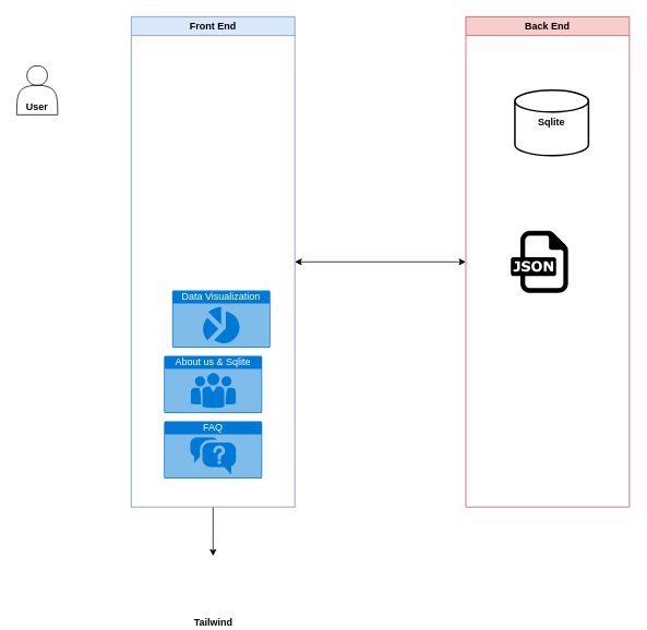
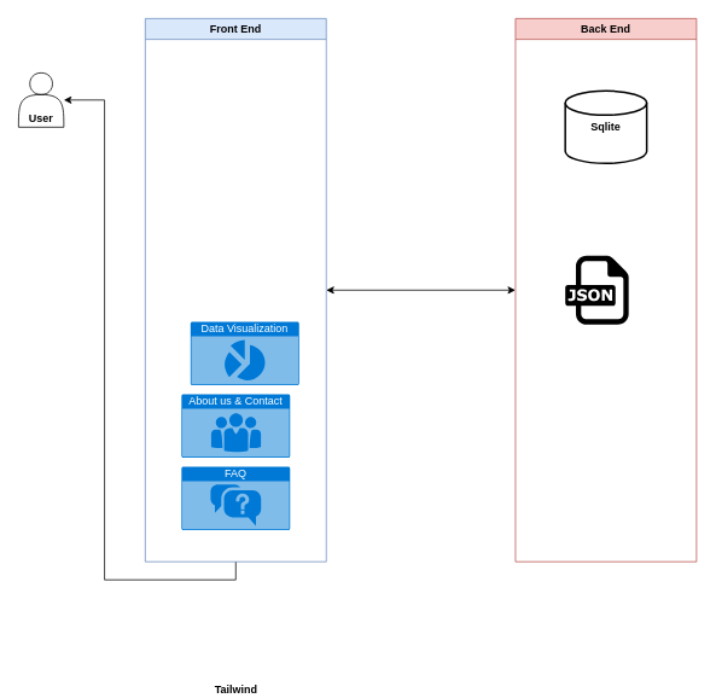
- <mxCell id="11" value="&lt;b&gt;Sqlite&lt;/b&gt;" style="strokeWidth=2;html=1;shape=mxgraph.flowchart.database;whiteSpace=wrap;" vertex="1" parent="10"><mxGeometry x="60" y="90" width="90" height="80" as="geometry" /></mxCell>
+ <mxCell id="11" value="&lt;b&gt;Sqlite&lt;/b&gt;" style="strokeWidth=2;html=1;shape=mxgraph.flowchart.database;whiteSpace=wrap;" vertex="1" parent="10"><mxGeometry x="55" y="80" width="90" height="80" as="geometry" /></mxCell>
- <mxCell id="8" value="About us &amp;amp; Sqlite" style="html=1;whiteSpace=wrap;strokeColor=none;fillColor=#0079D6;labelPosition=center;verticalLabelPosition=middle;verticalAlign=top;align=center;fontSize=12;outlineConnect=0;spacingTop=-6;fontColor=#FFFFFF;sketch=0;shape=mxgraph.sitemap.about_us;" vertex="1" parent="6"><mxGeometry x="40" y="415" width="120" height="70" as="geometry" /></mxCell>
+ <mxCell id="8" value="About us &amp;amp; Contact" style="html=1;whiteSpace=wrap;strokeColor=none;fillColor=#0079D6;labelPosition=center;verticalLabelPosition=middle;verticalAlign=top;align=center;fontSize=12;outlineConnect=0;spacingTop=-6;fontColor=#FFFFFF;sketch=0;shape=mxgraph.sitemap.about_us;" vertex="1" parent="6"><mxGeometry x="40" y="415" width="120" height="70" as="geometry" /></mxCell>
- <mxCell id="4" style="edgeStyle=orthogonalEdgeStyle;rounded=0;orthogonalLoop=1;jettySize=auto;html=1;exitX=0.5;exitY=1;exitDx=0;exitDy=0;entryX=0.5;entryY=0;entryDx=0;entryDy=0;" edge="1" parent="1" source="6" target="3"><mxGeometry relative="1" as="geometry" /></mxCell>
+ <mxCell id="4" style="edgeStyle=orthogonalEdgeStyle;rounded=0;orthogonalLoop=1;jettySize=auto;html=1;exitX=0.5;exitY=1;exitDx=0;exitDy=0;" edge="1" parent="1" source="6" target="2"><mxGeometry relative="1" as="geometry" /></mxCell>
